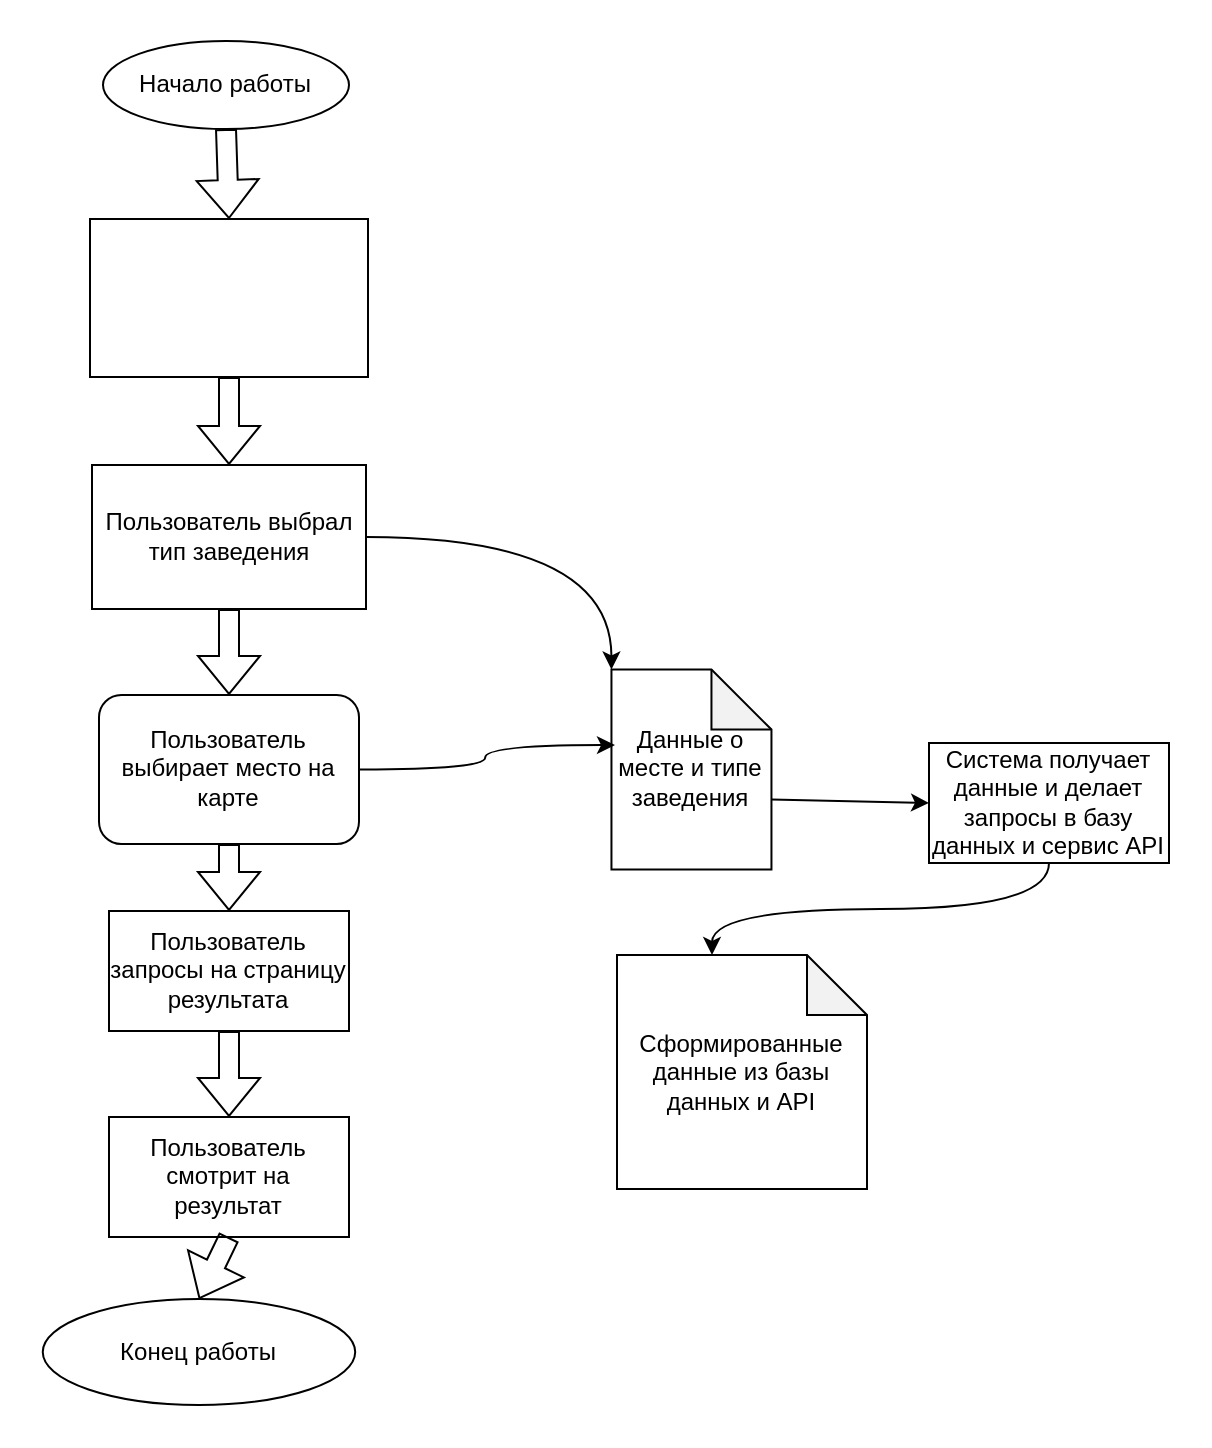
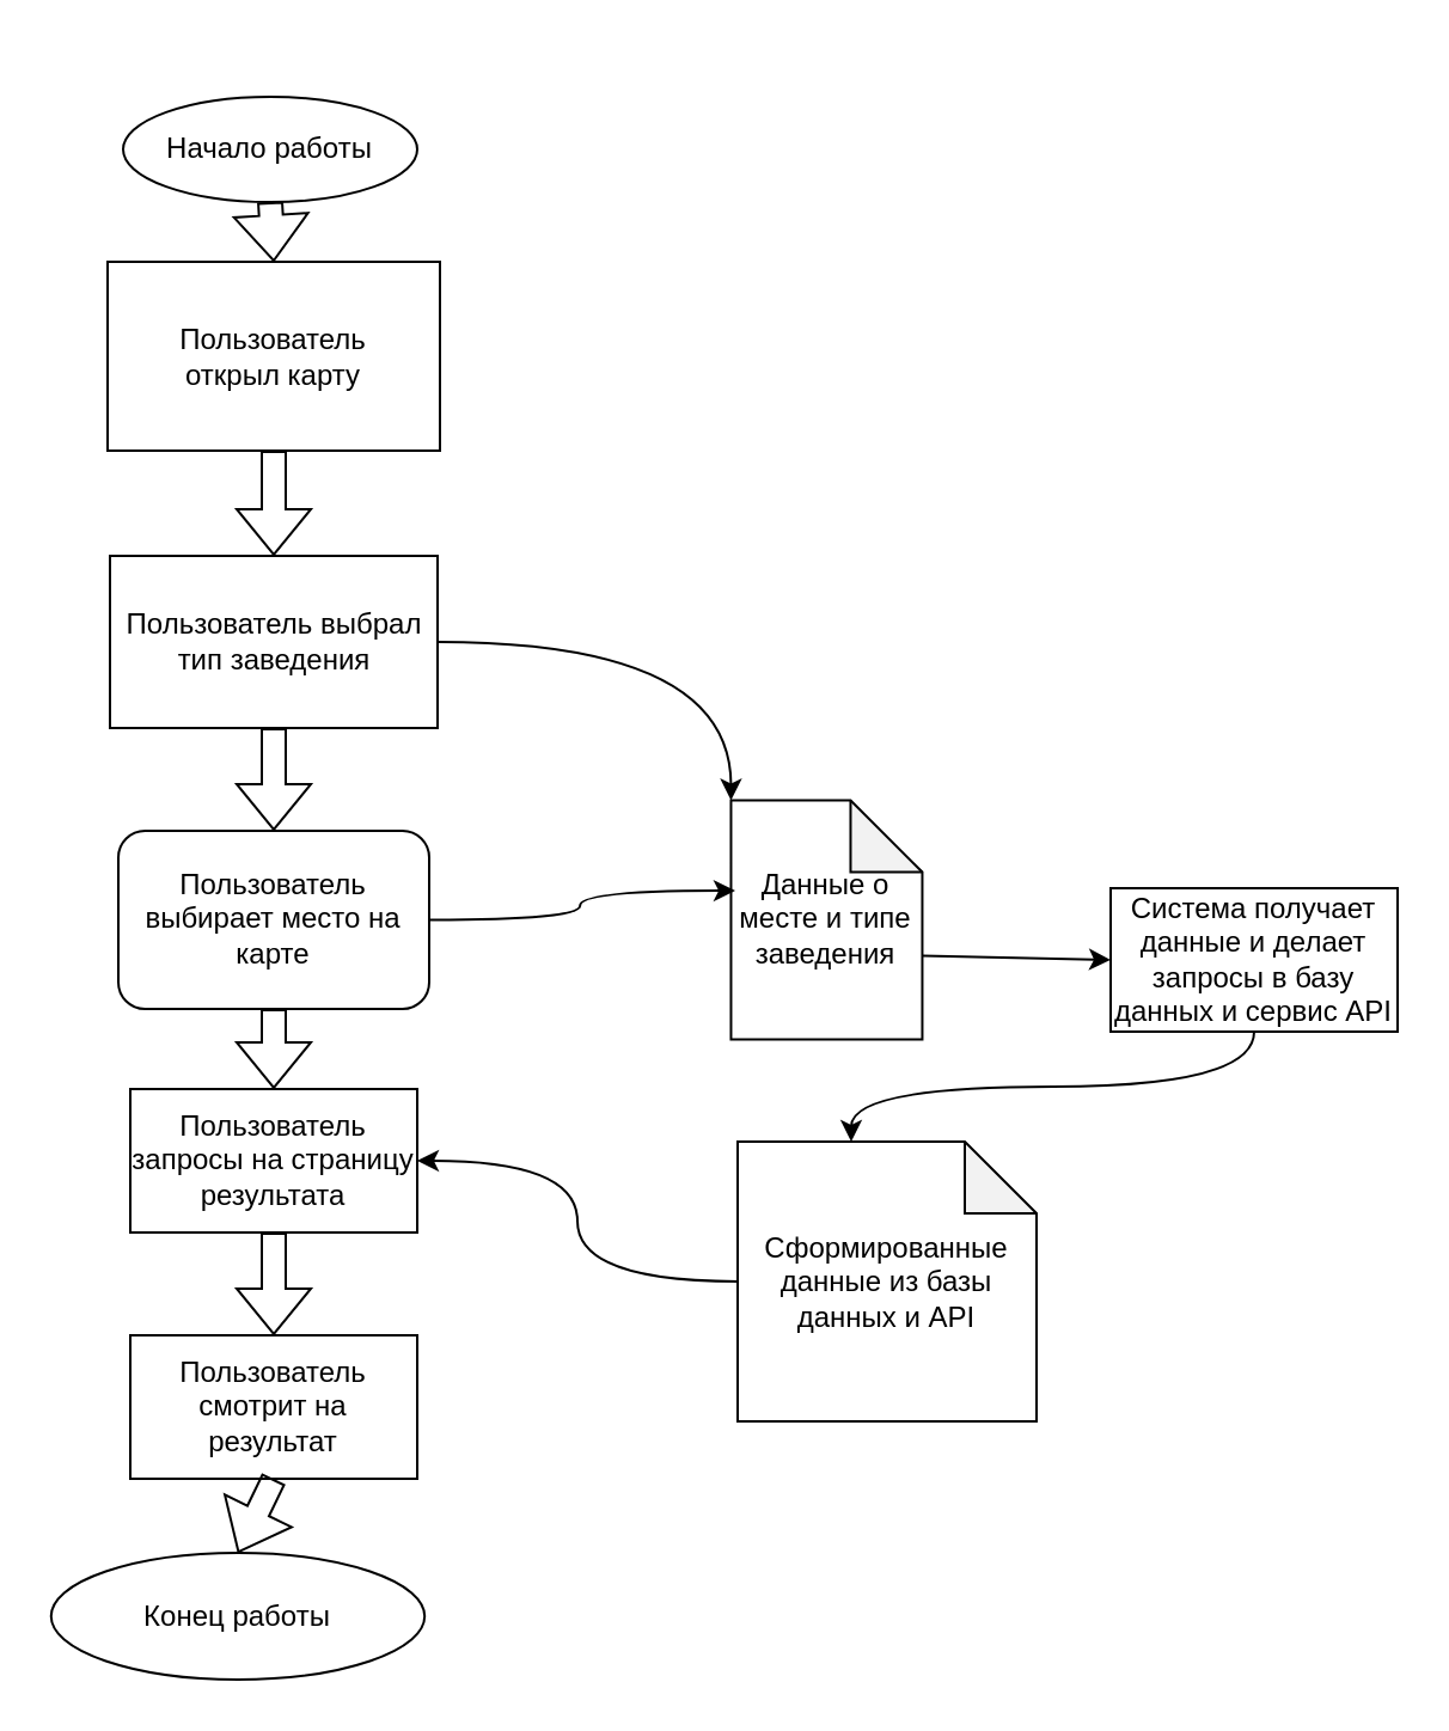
- <mxCell id="6" value="Начало работы" style="ellipse;whiteSpace=wrap;html=1;" parent="1" vertex="1"><mxGeometry x="51" y="20" width="123" height="44" as="geometry" /></mxCell>
+ <mxCell id="6" value="Начало работы" style="ellipse;whiteSpace=wrap;html=1;" parent="1" vertex="1"><mxGeometry x="51" y="40" width="123" height="44" as="geometry" /></mxCell>
+ <mxCell id="4" value="Пользователь открыл карту" style="text;html=1;strokeColor=none;fillColor=none;align=center;verticalAlign=middle;whiteSpace=wrap;rounded=0;" parent="1" vertex="1"><mxGeometry x="84" y="133.5" width="60" height="30" as="geometry" /></mxCell>
+ <mxCell id="23" value="" style="endArrow=classic;html=1;rounded=0;edgeStyle=orthogonalEdgeStyle;curved=1;entryX=1;entryY=0.5;entryDx=0;entryDy=0;exitX=0;exitY=0.5;exitDx=0;exitDy=0;exitPerimeter=0;" edge="1" parent="1" source="16" target="18"><mxGeometry width="50" height="50" relative="1" as="geometry"><mxPoint x="274" y="552" as="sourcePoint" /><mxPoint x="293" y="460" as="targetPoint" /></mxGeometry></mxCell>
